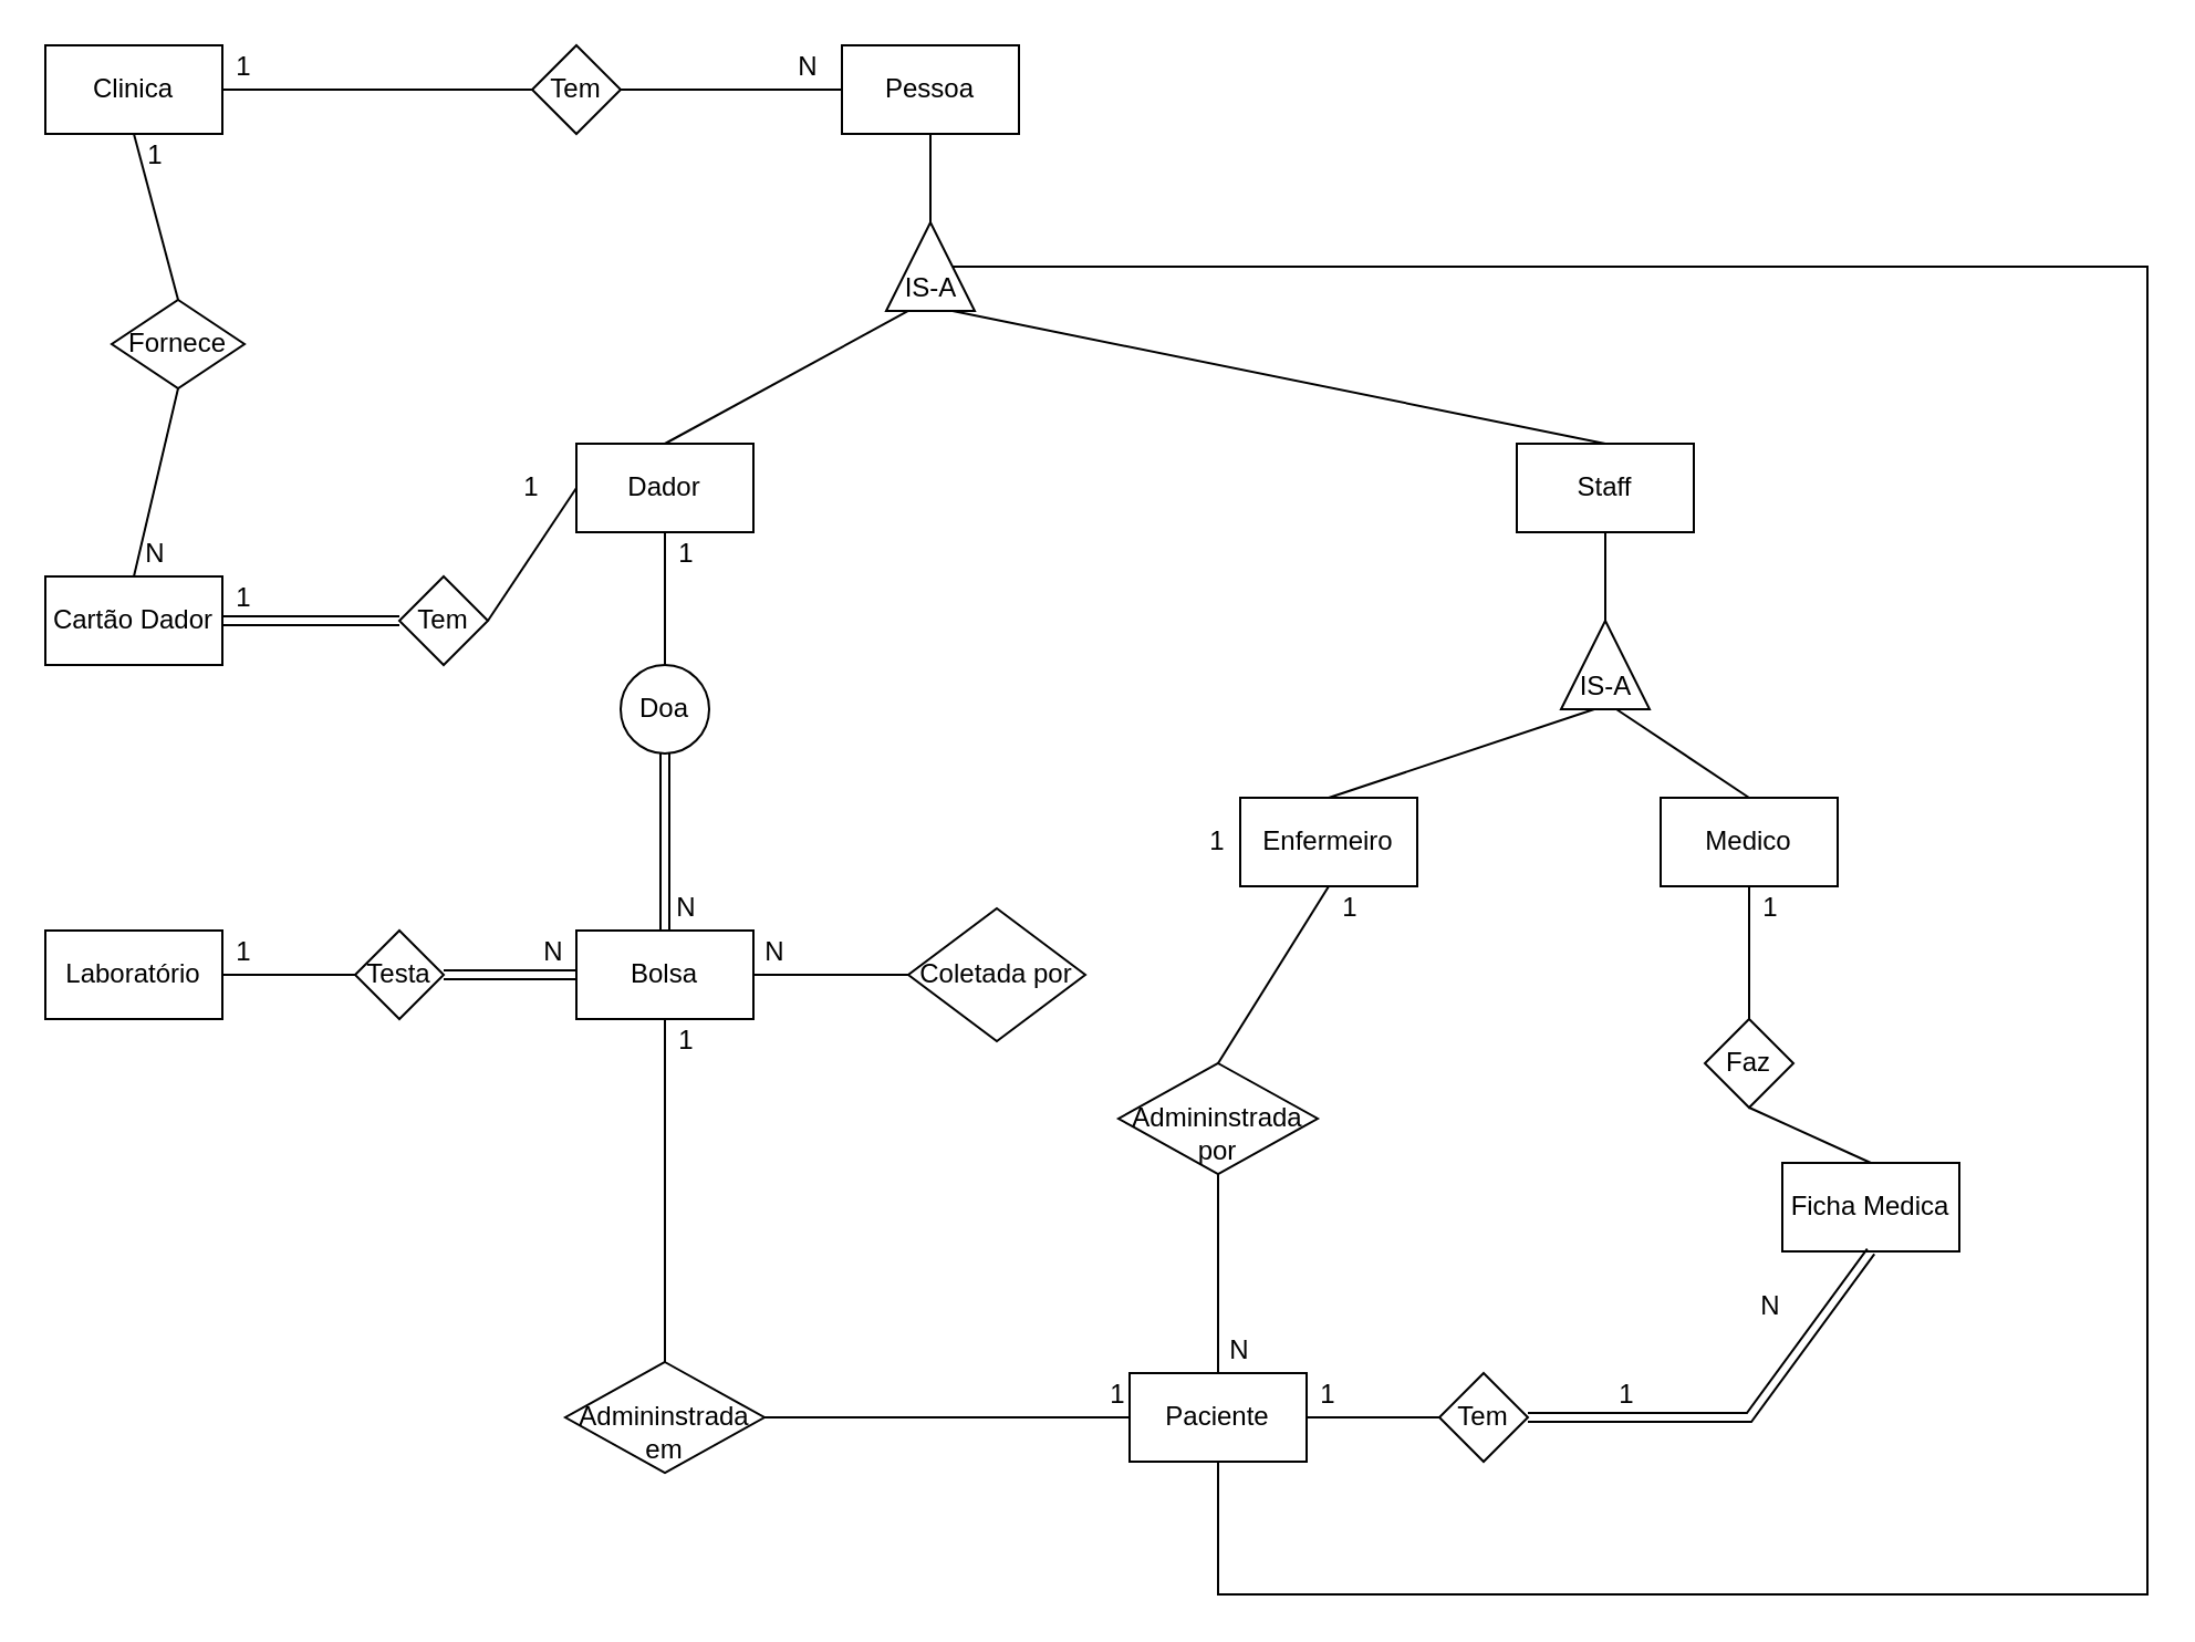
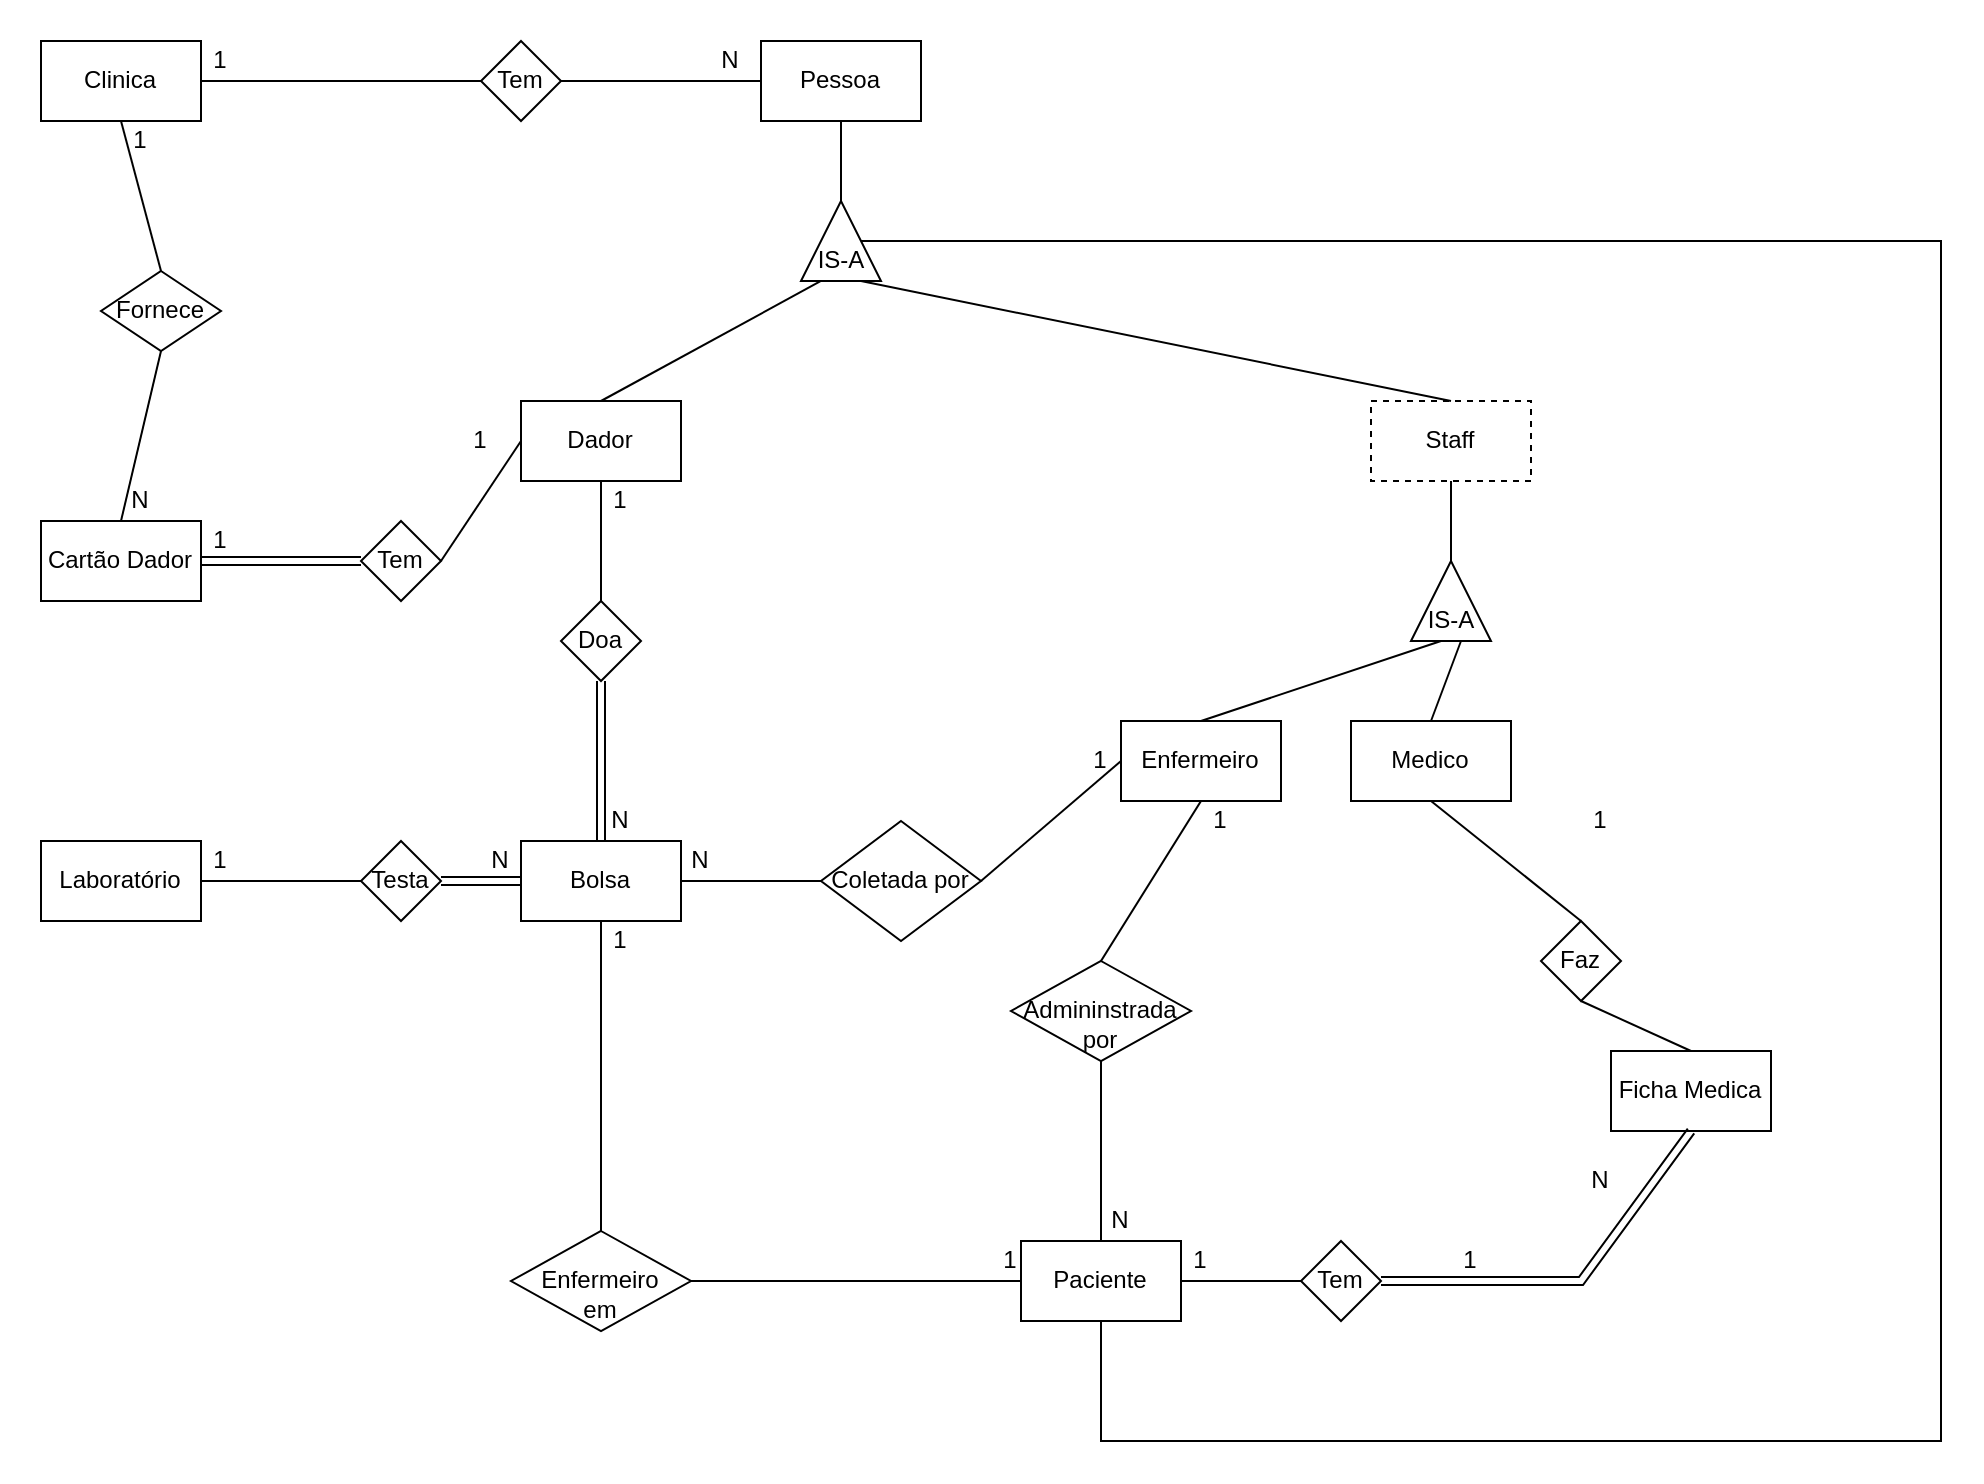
- <mxCell id="7" value="Staff" style="rounded=0;whiteSpace=wrap;html=1;" vertex="1" parent="1"><mxGeometry x="685" y="200" width="80" height="40" as="geometry" /></mxCell>
+ <mxCell id="7" value="Staff" style="rounded=0;whiteSpace=wrap;html=1;dashed=1;" vertex="1" parent="1"><mxGeometry x="685" y="200" width="80" height="40" as="geometry" /></mxCell>
- <mxCell id="16" value="Doa" style="ellipse;whiteSpace=wrap;html=1;" vertex="1" parent="1"><mxGeometry x="280" y="300" width="40" height="40" as="geometry" /></mxCell>
+ <mxCell id="16" value="Doa" style="rhombus;whiteSpace=wrap;html=1;" vertex="1" parent="1"><mxGeometry x="280" y="300" width="40" height="40" as="geometry" /></mxCell>
- <mxCell id="10" value="Medico" style="rounded=0;whiteSpace=wrap;html=1;" vertex="1" parent="1"><mxGeometry x="750" y="360" width="80" height="40" as="geometry" /></mxCell>
+ <mxCell id="10" value="Medico" style="rounded=0;whiteSpace=wrap;html=1;" vertex="1" parent="1"><mxGeometry x="675" y="360" width="80" height="40" as="geometry" /></mxCell>
+ <mxCell id="48" style="edgeStyle=none;rounded=0;orthogonalLoop=1;jettySize=auto;html=1;entryX=1;entryY=0.5;entryDx=0;entryDy=0;endArrow=none;endFill=0;exitX=0;exitY=0.5;exitDx=0;exitDy=0;" edge="1" parent="1" source="11" target="19"><mxGeometry relative="1" as="geometry"><mxPoint x="320" y="360" as="sourcePoint" /><mxPoint x="320" y="400" as="targetPoint" /></mxGeometry></mxCell>
- <mxCell id="17" value="Testa" style="rhombus;whiteSpace=wrap;html=1;" vertex="1" parent="1"><mxGeometry x="160" y="420" width="40" height="40" as="geometry" /></mxCell>
+ <mxCell id="17" value="Testa" style="rhombus;whiteSpace=wrap;html=1;" vertex="1" parent="1"><mxGeometry x="180" y="420" width="40" height="40" as="geometry" /></mxCell>
- <mxCell id="20" value="&lt;div&gt;&lt;br&gt;&lt;/div&gt;Admininstrada&lt;div&gt;em&lt;/div&gt;" style="rhombus;whiteSpace=wrap;html=1;" vertex="1" parent="1"><mxGeometry x="255" y="615" width="90" height="50" as="geometry" /></mxCell>
+ <mxCell id="20" value="&lt;div&gt;&lt;br&gt;&lt;/div&gt;Enfermeiro&lt;div&gt;em&lt;/div&gt;" style="rhombus;whiteSpace=wrap;html=1;" vertex="1" parent="1"><mxGeometry x="255" y="615" width="90" height="50" as="geometry" /></mxCell>
